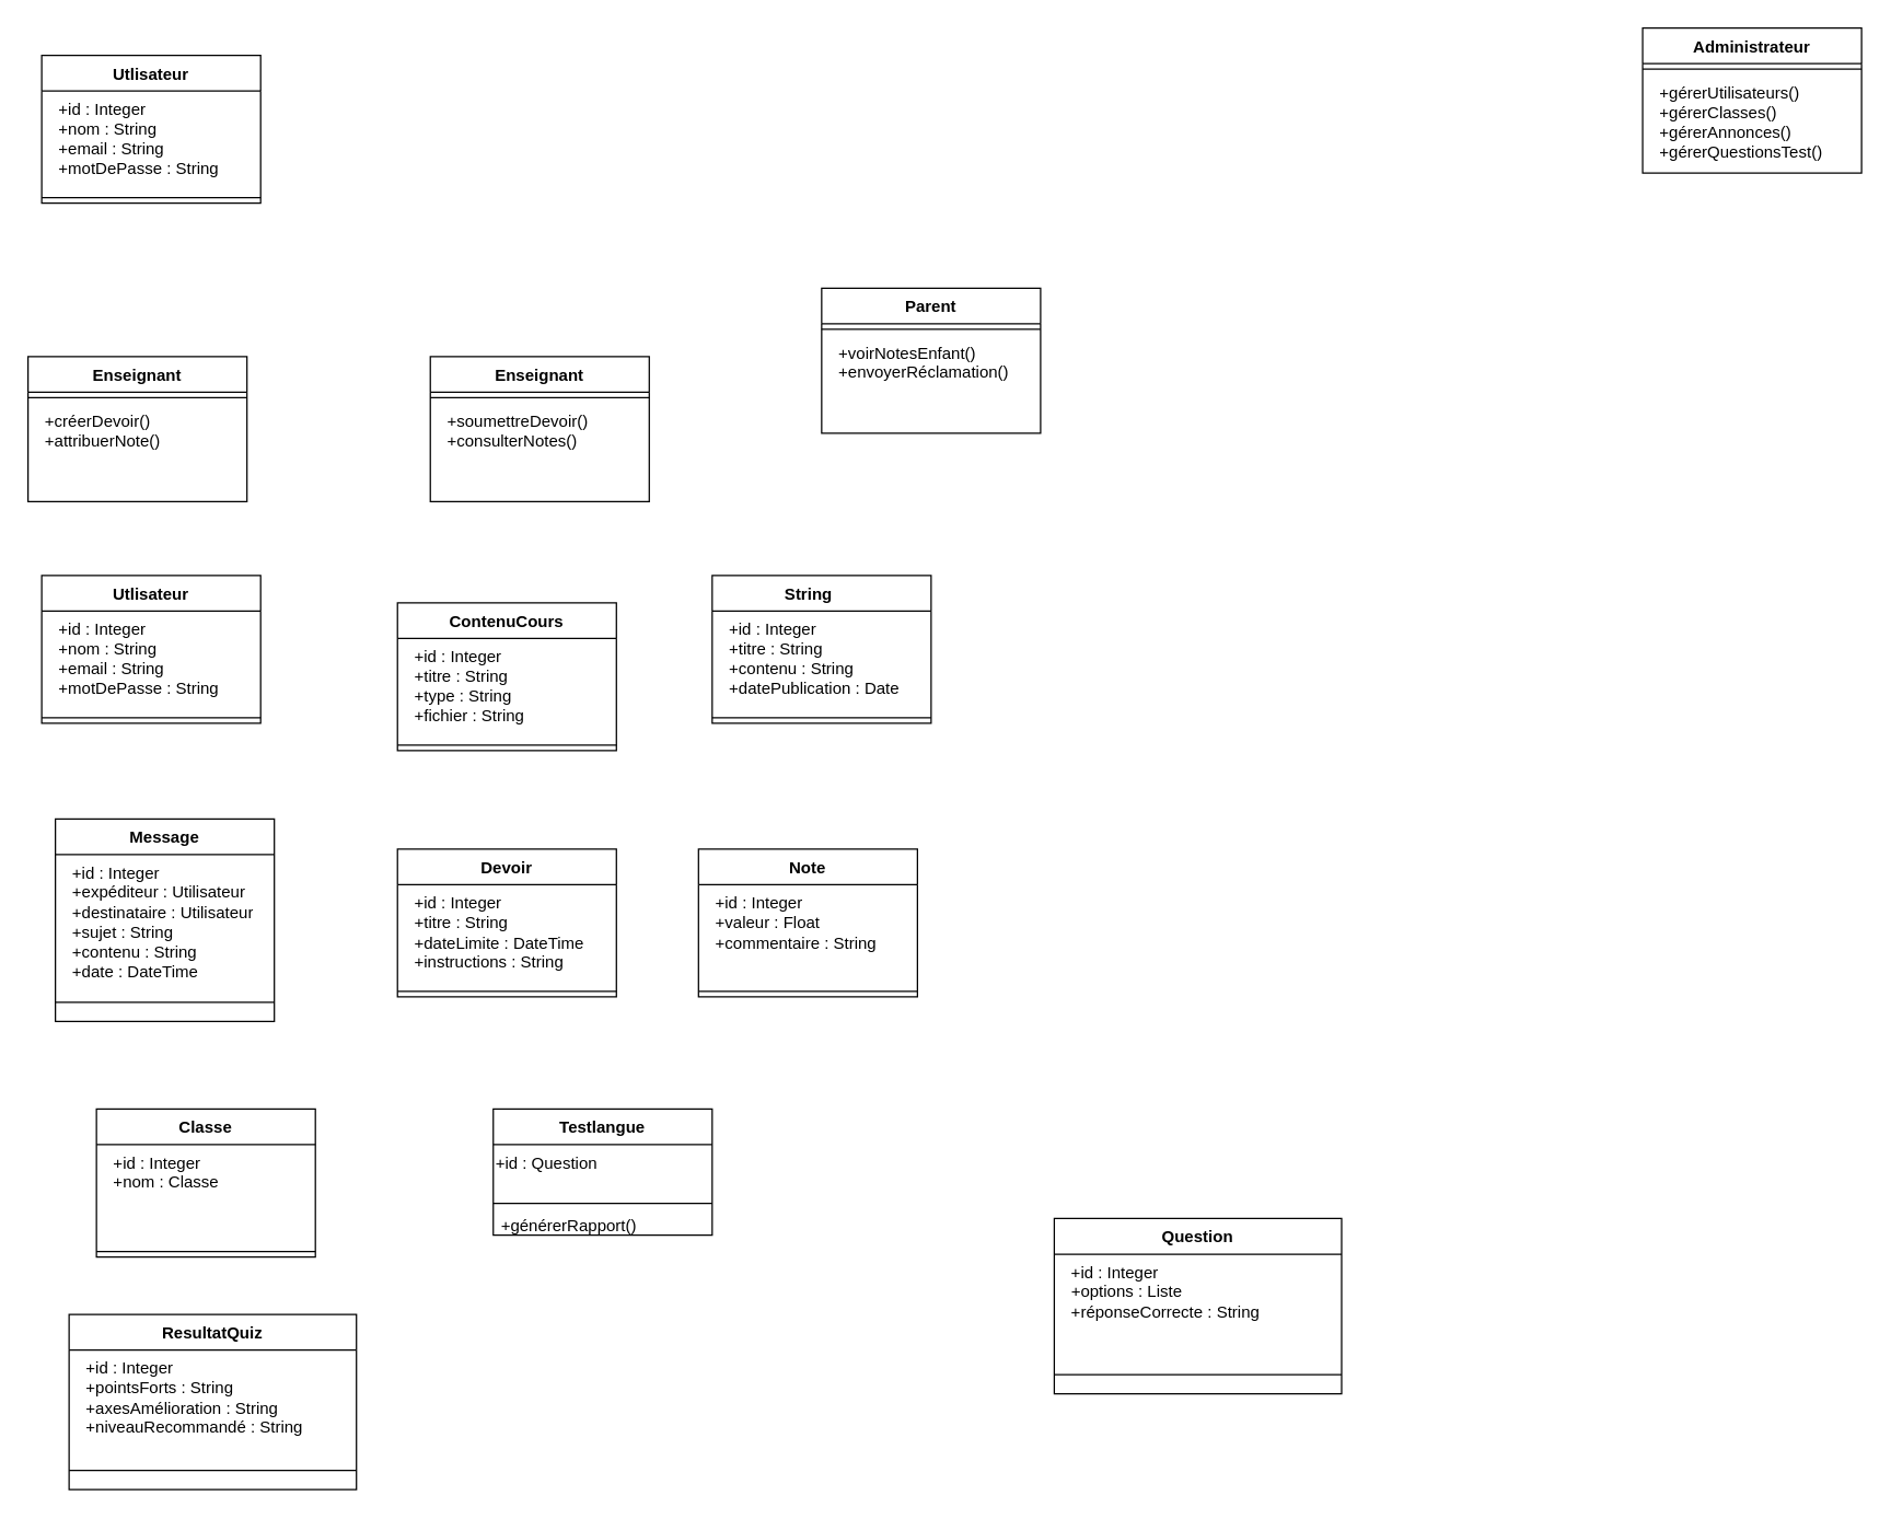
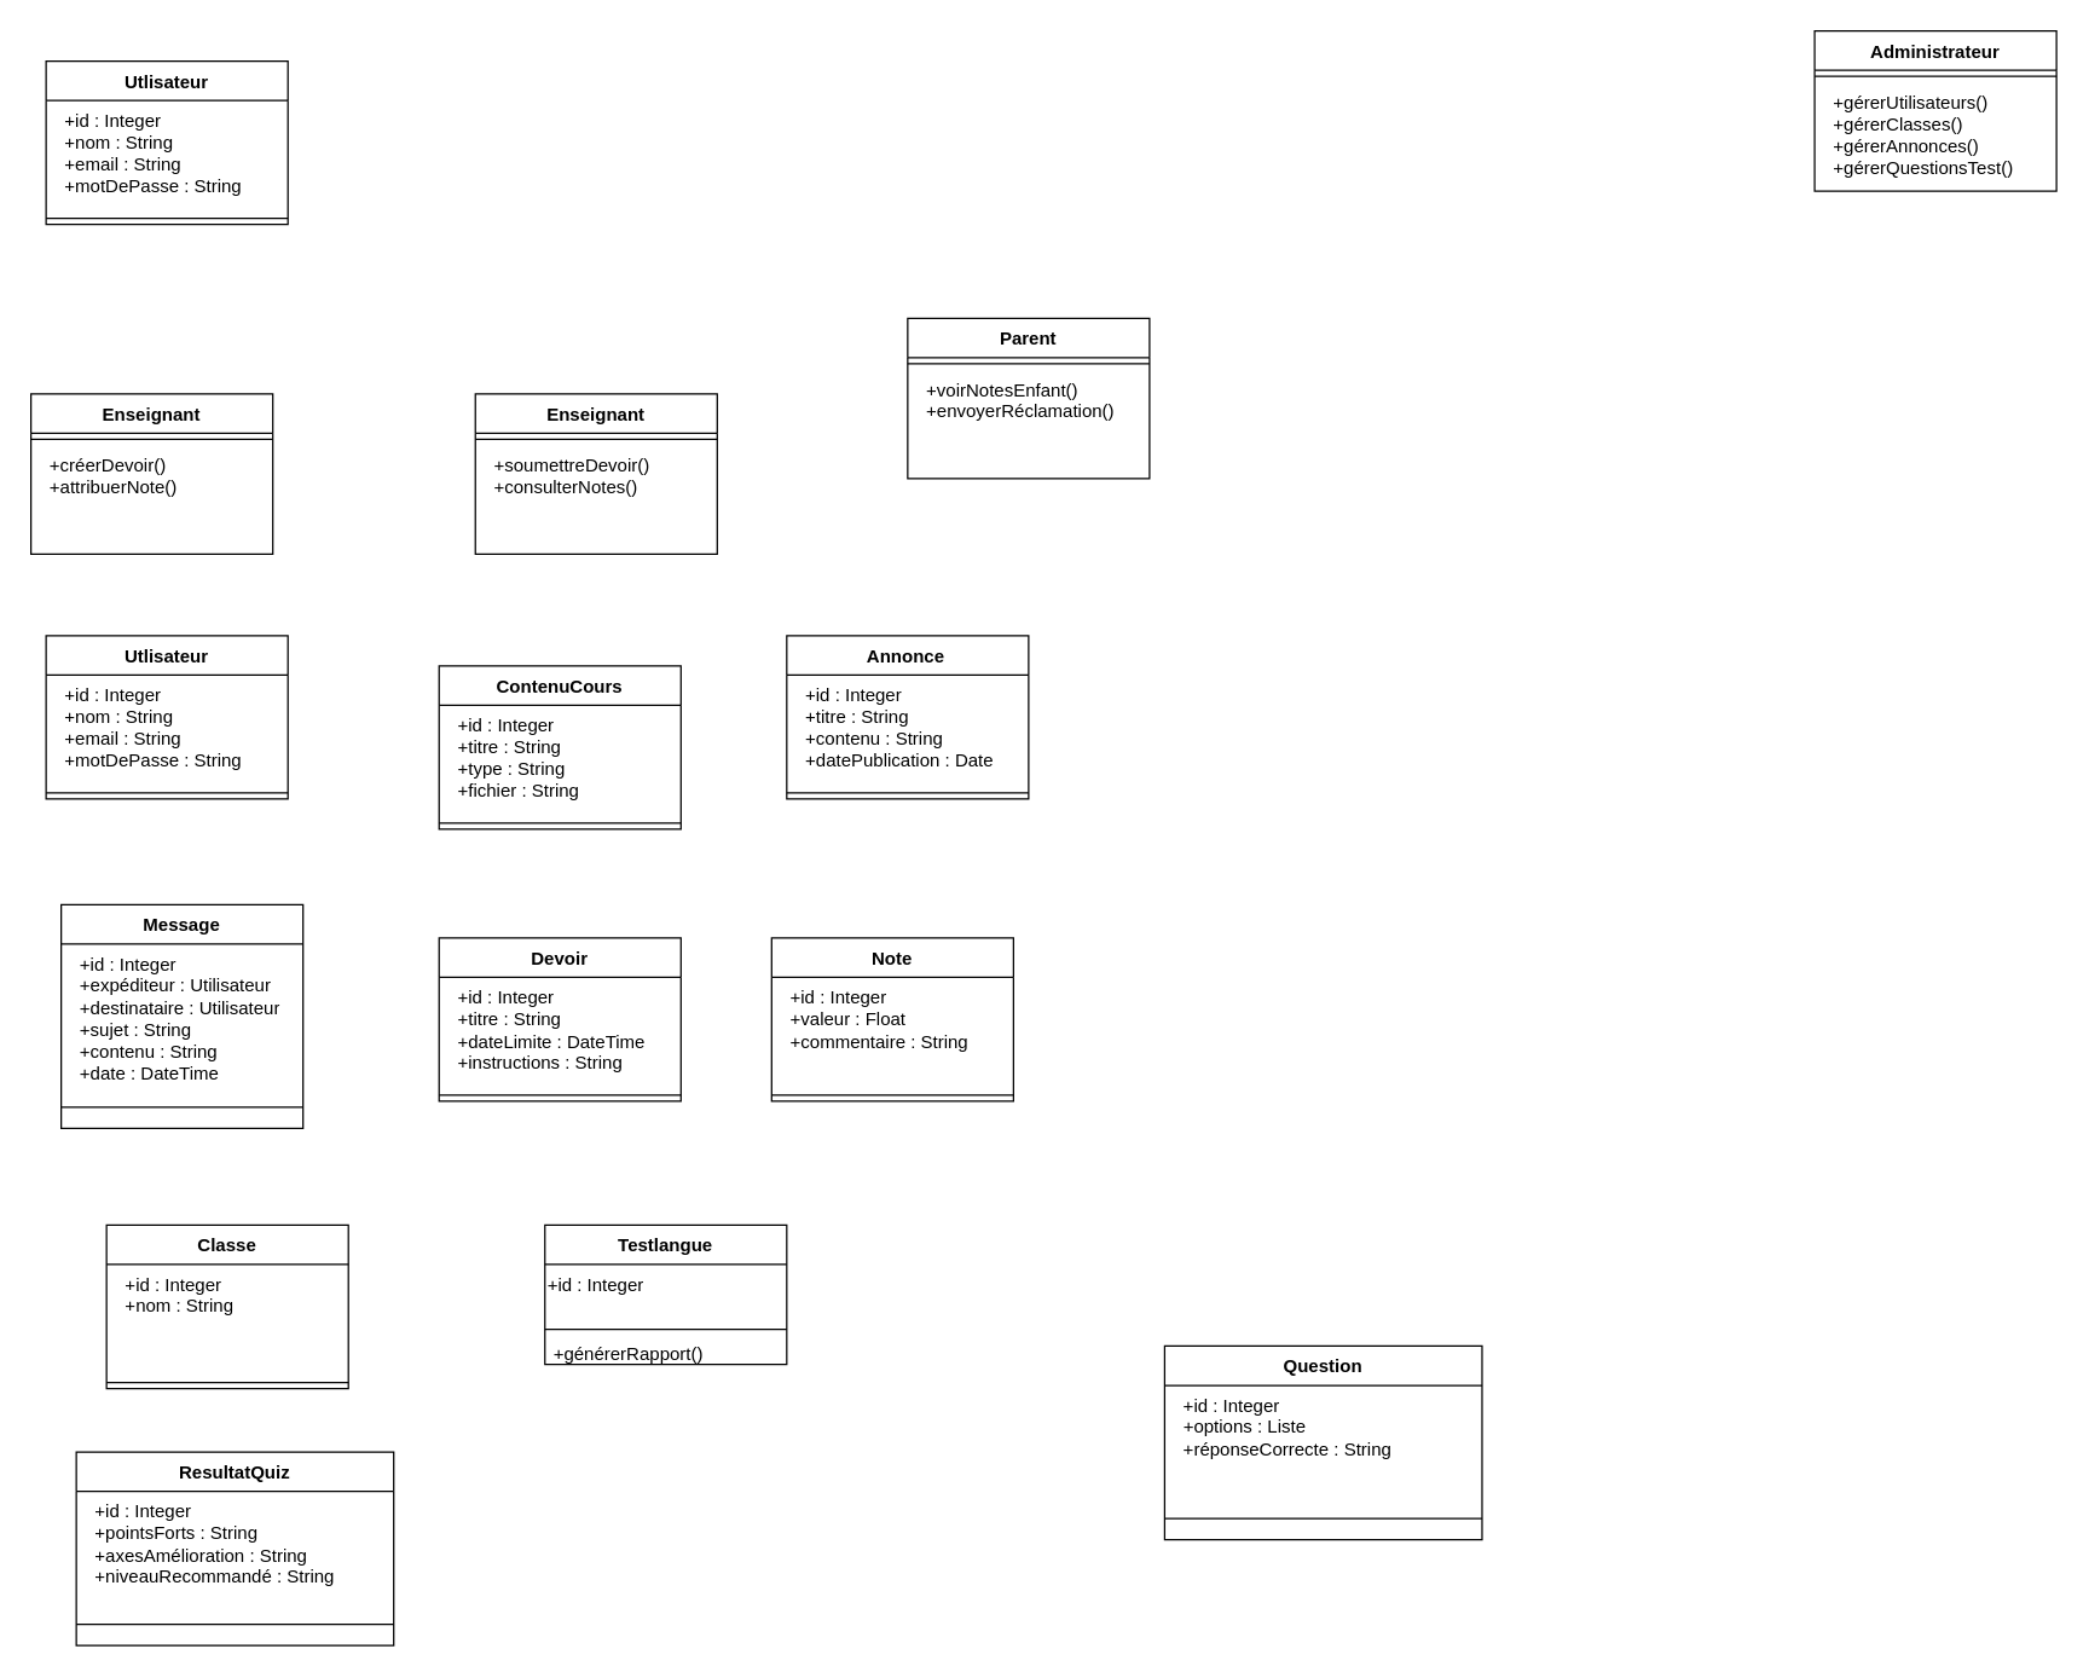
- <mxCell id="26" value="String&lt;span style=&quot;white-space: pre;&quot;&gt;&#09;&lt;/span&gt;" style="swimlane;fontStyle=1;align=center;verticalAlign=top;childLayout=stackLayout;horizontal=1;startSize=26;horizontalStack=0;resizeParent=1;resizeParentMax=0;resizeLast=0;collapsible=1;marginBottom=0;whiteSpace=wrap;html=1;" parent="1" vertex="1"><mxGeometry x="520" y="420" width="160" height="108" as="geometry" /></mxCell>
+ <mxCell id="26" value="Annonce&lt;span style=&quot;white-space: pre;&quot;&gt;&#09;&lt;/span&gt;" style="swimlane;fontStyle=1;align=center;verticalAlign=top;childLayout=stackLayout;horizontal=1;startSize=26;horizontalStack=0;resizeParent=1;resizeParentMax=0;resizeLast=0;collapsible=1;marginBottom=0;whiteSpace=wrap;html=1;" parent="1" vertex="1"><mxGeometry x="520" y="420" width="160" height="108" as="geometry" /></mxCell>
- <mxCell id="39" value="+id : Question" style="text;whiteSpace=wrap;" parent="38" vertex="1"><mxGeometry y="26" width="160" height="40" as="geometry" /></mxCell>
+ <mxCell id="39" value="+id : Integer" style="text;whiteSpace=wrap;" parent="38" vertex="1"><mxGeometry y="26" width="160" height="40" as="geometry" /></mxCell>
- <mxCell id="36" value="&lt;div&gt;&amp;nbsp; +id : Integer&lt;/div&gt;&lt;div&gt;&amp;nbsp; +nom : Classe&lt;/div&gt;" style="text;strokeColor=none;fillColor=none;align=left;verticalAlign=top;spacingLeft=4;spacingRight=4;overflow=hidden;rotatable=0;points=[[0,0.5],[1,0.5]];portConstraint=eastwest;whiteSpace=wrap;html=1;" parent="35" vertex="1"><mxGeometry y="26" width="160" height="74" as="geometry" /></mxCell>
+ <mxCell id="36" value="&lt;div&gt;&amp;nbsp; +id : Integer&lt;/div&gt;&lt;div&gt;&amp;nbsp; +nom : String&lt;/div&gt;" style="text;strokeColor=none;fillColor=none;align=left;verticalAlign=top;spacingLeft=4;spacingRight=4;overflow=hidden;rotatable=0;points=[[0,0.5],[1,0.5]];portConstraint=eastwest;whiteSpace=wrap;html=1;" parent="35" vertex="1"><mxGeometry y="26" width="160" height="74" as="geometry" /></mxCell>
